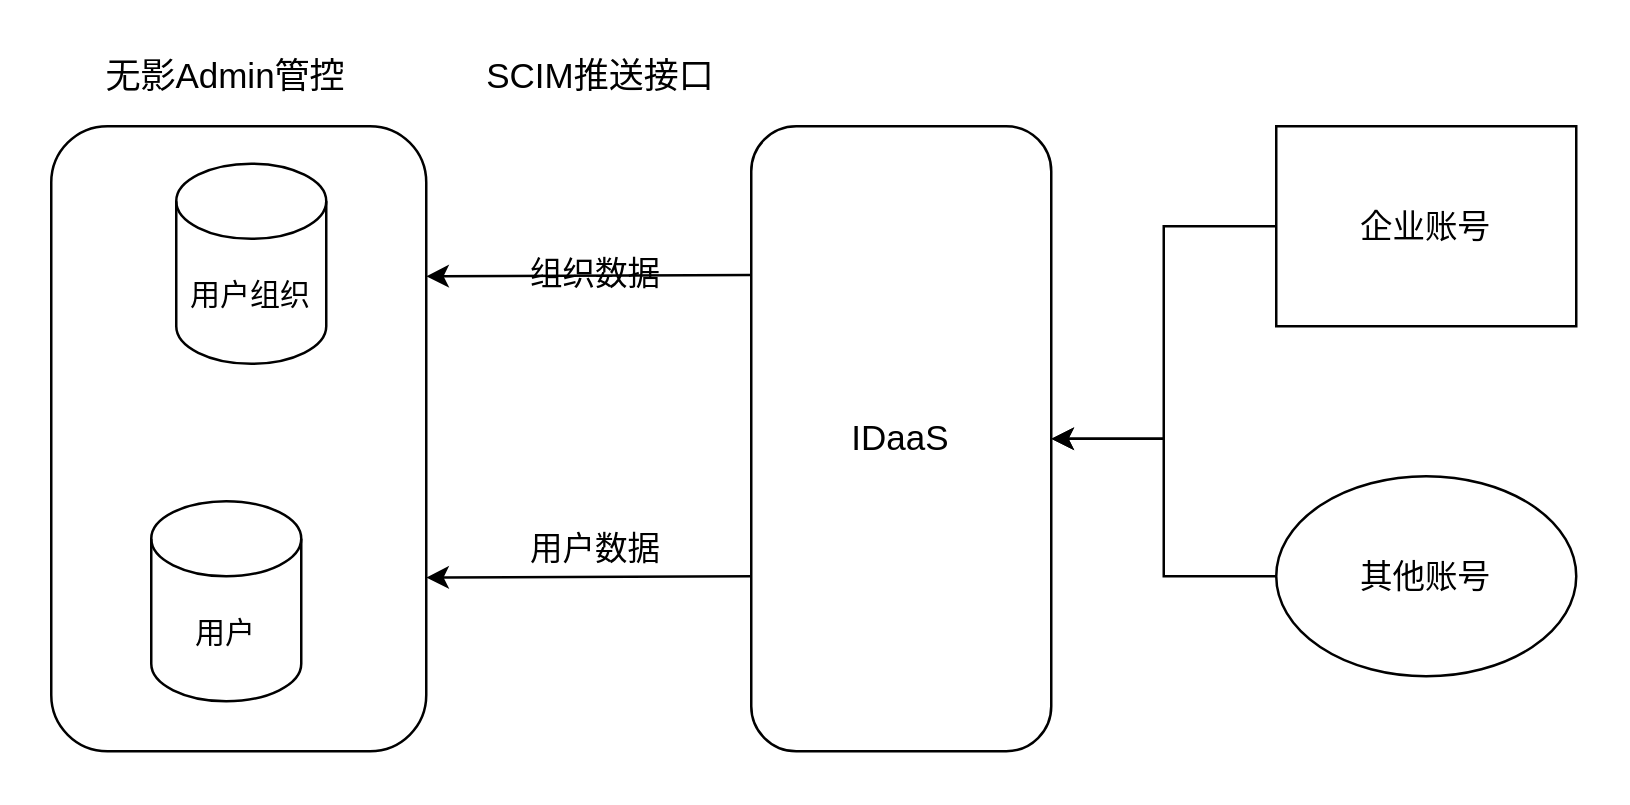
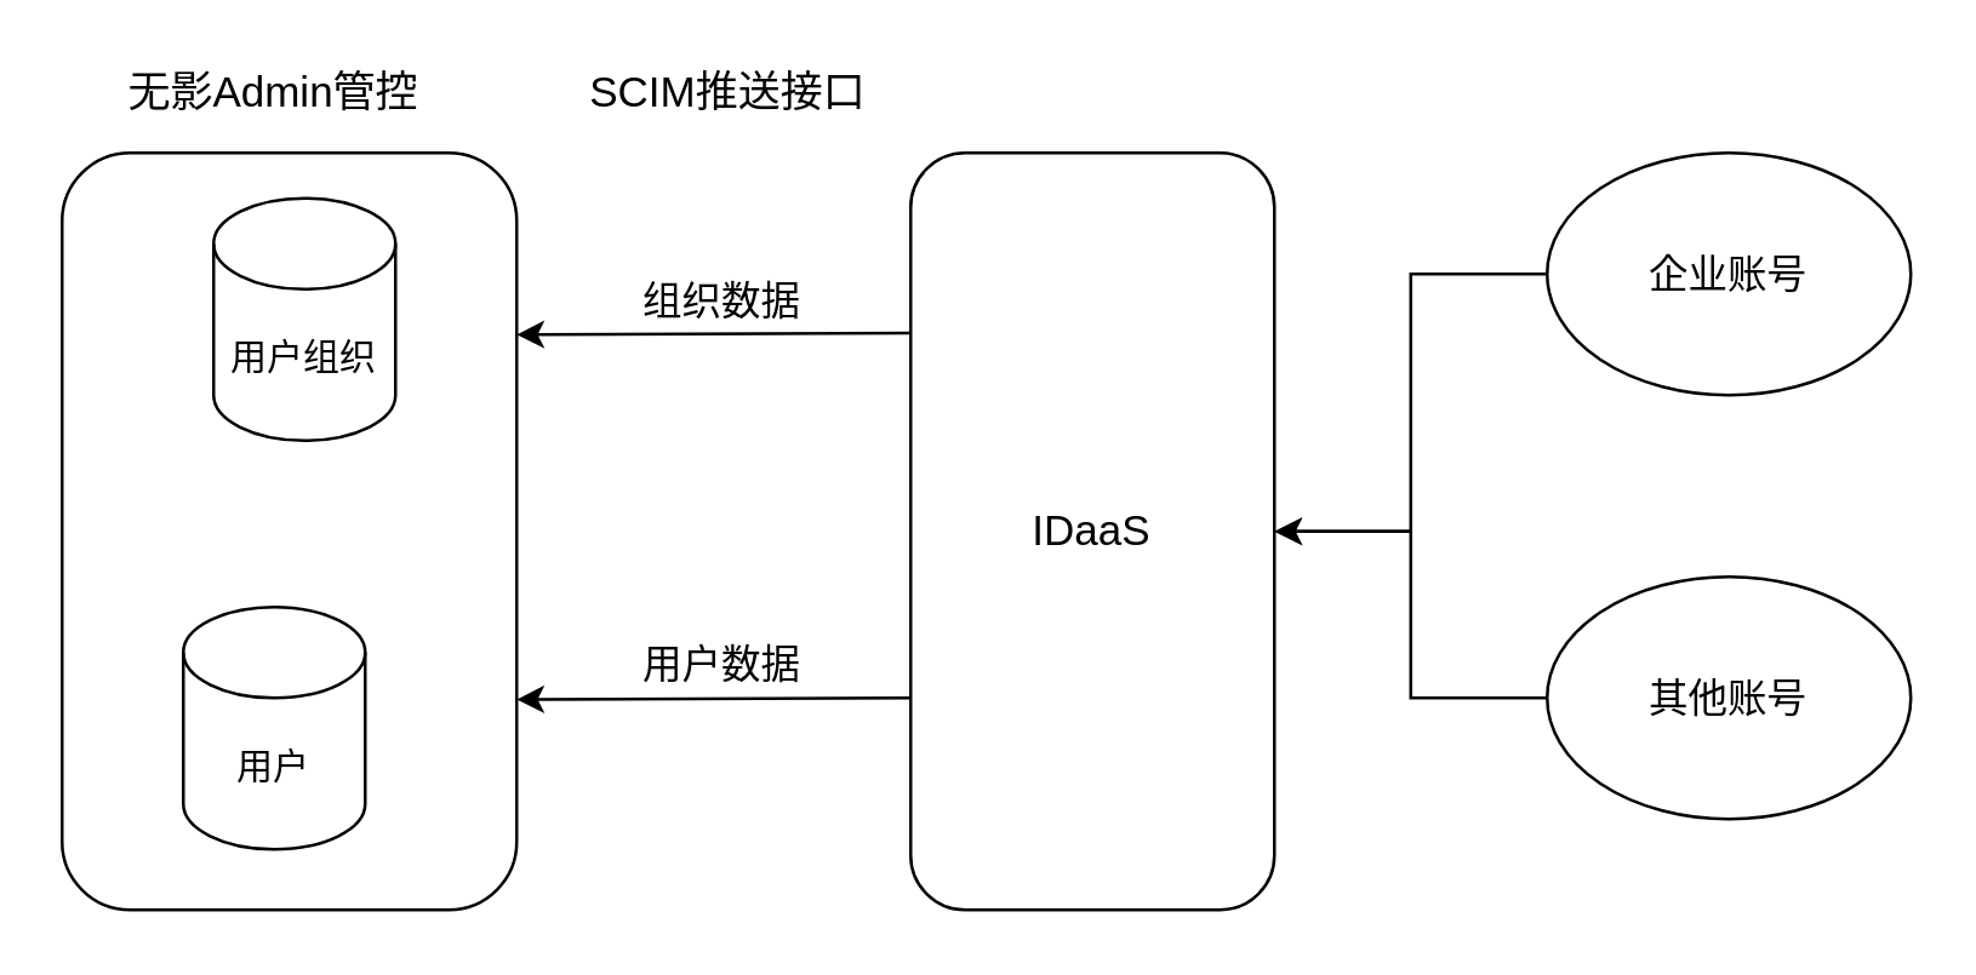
- <mxCell id="13" value="企业账号" style="whiteSpace=wrap;html=1;fontSize=13;rounded=0;" vertex="1" parent="1"><mxGeometry x="510" y="50" width="120" height="80" as="geometry" /></mxCell>
+ <mxCell id="13" value="企业账号" style="ellipse;whiteSpace=wrap;html=1;fontSize=13;" vertex="1" parent="1"><mxGeometry x="510" y="50" width="120" height="80" as="geometry" /></mxCell>
- <mxCell id="10" value="组织数据" style="text;html=1;strokeColor=none;fillColor=none;align=center;verticalAlign=middle;whiteSpace=wrap;rounded=0;fontSize=13;" vertex="1" parent="1"><mxGeometry x="190" y="90" width="96" height="37" as="geometry" /></mxCell>
+ <mxCell id="10" value="组织数据" style="text;html=1;strokeColor=none;fillColor=none;align=center;verticalAlign=middle;whiteSpace=wrap;rounded=0;fontSize=13;" vertex="1" parent="1"><mxGeometry x="190" y="80" width="96" height="37" as="geometry" /></mxCell>
